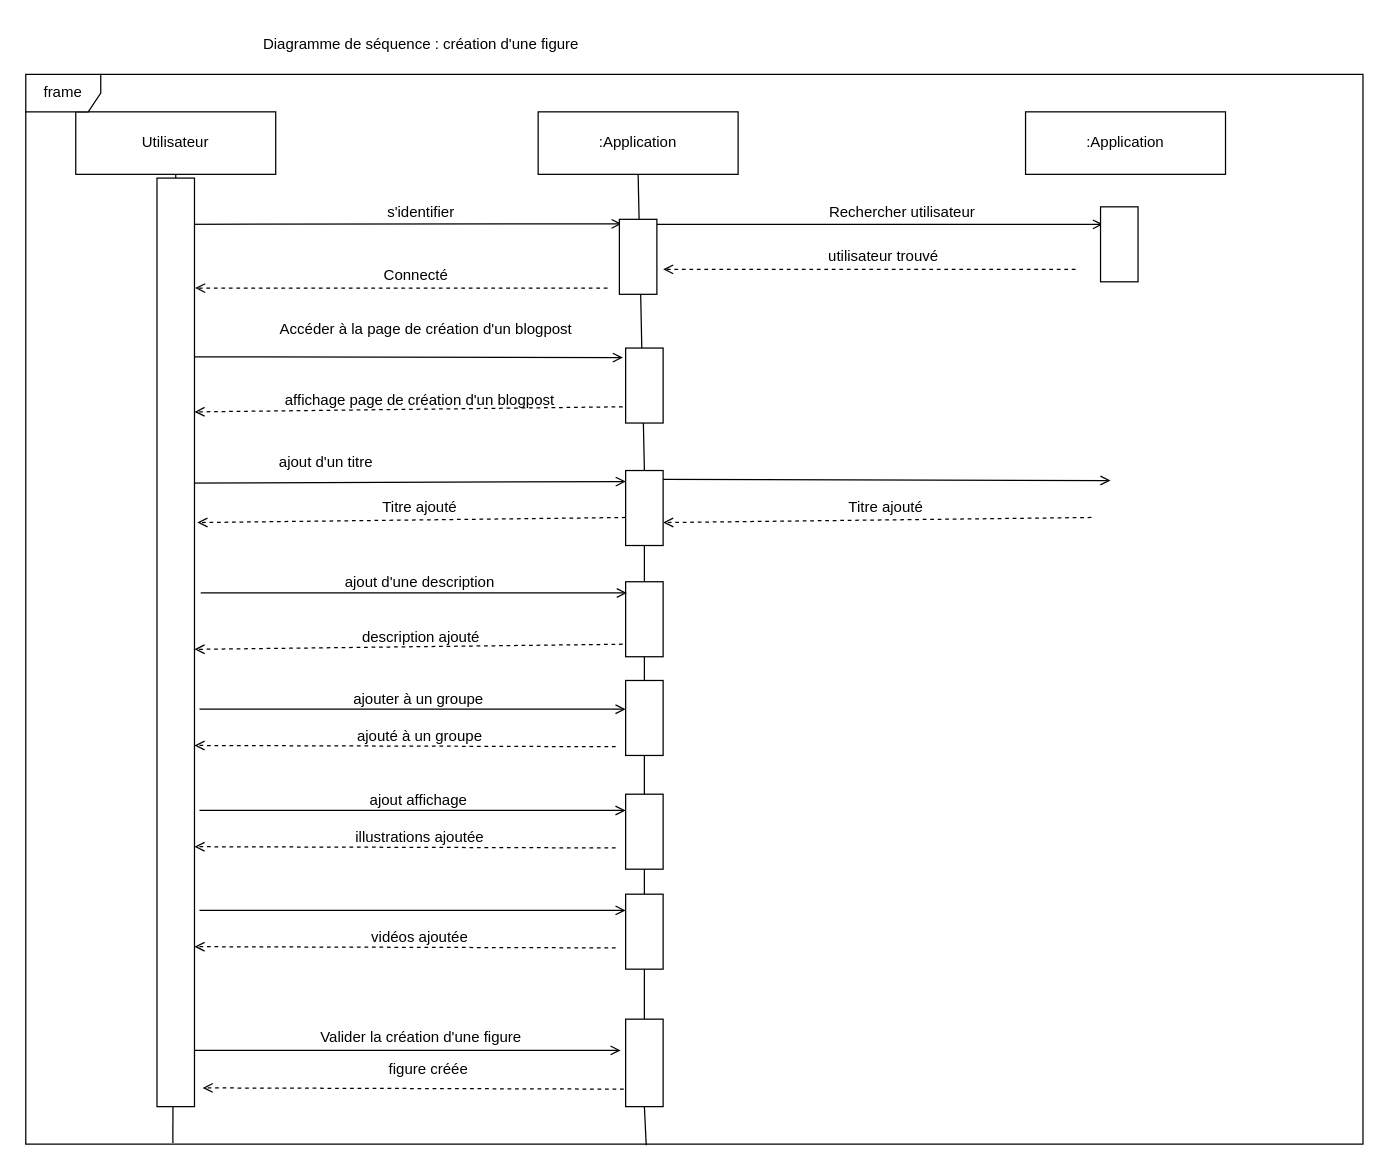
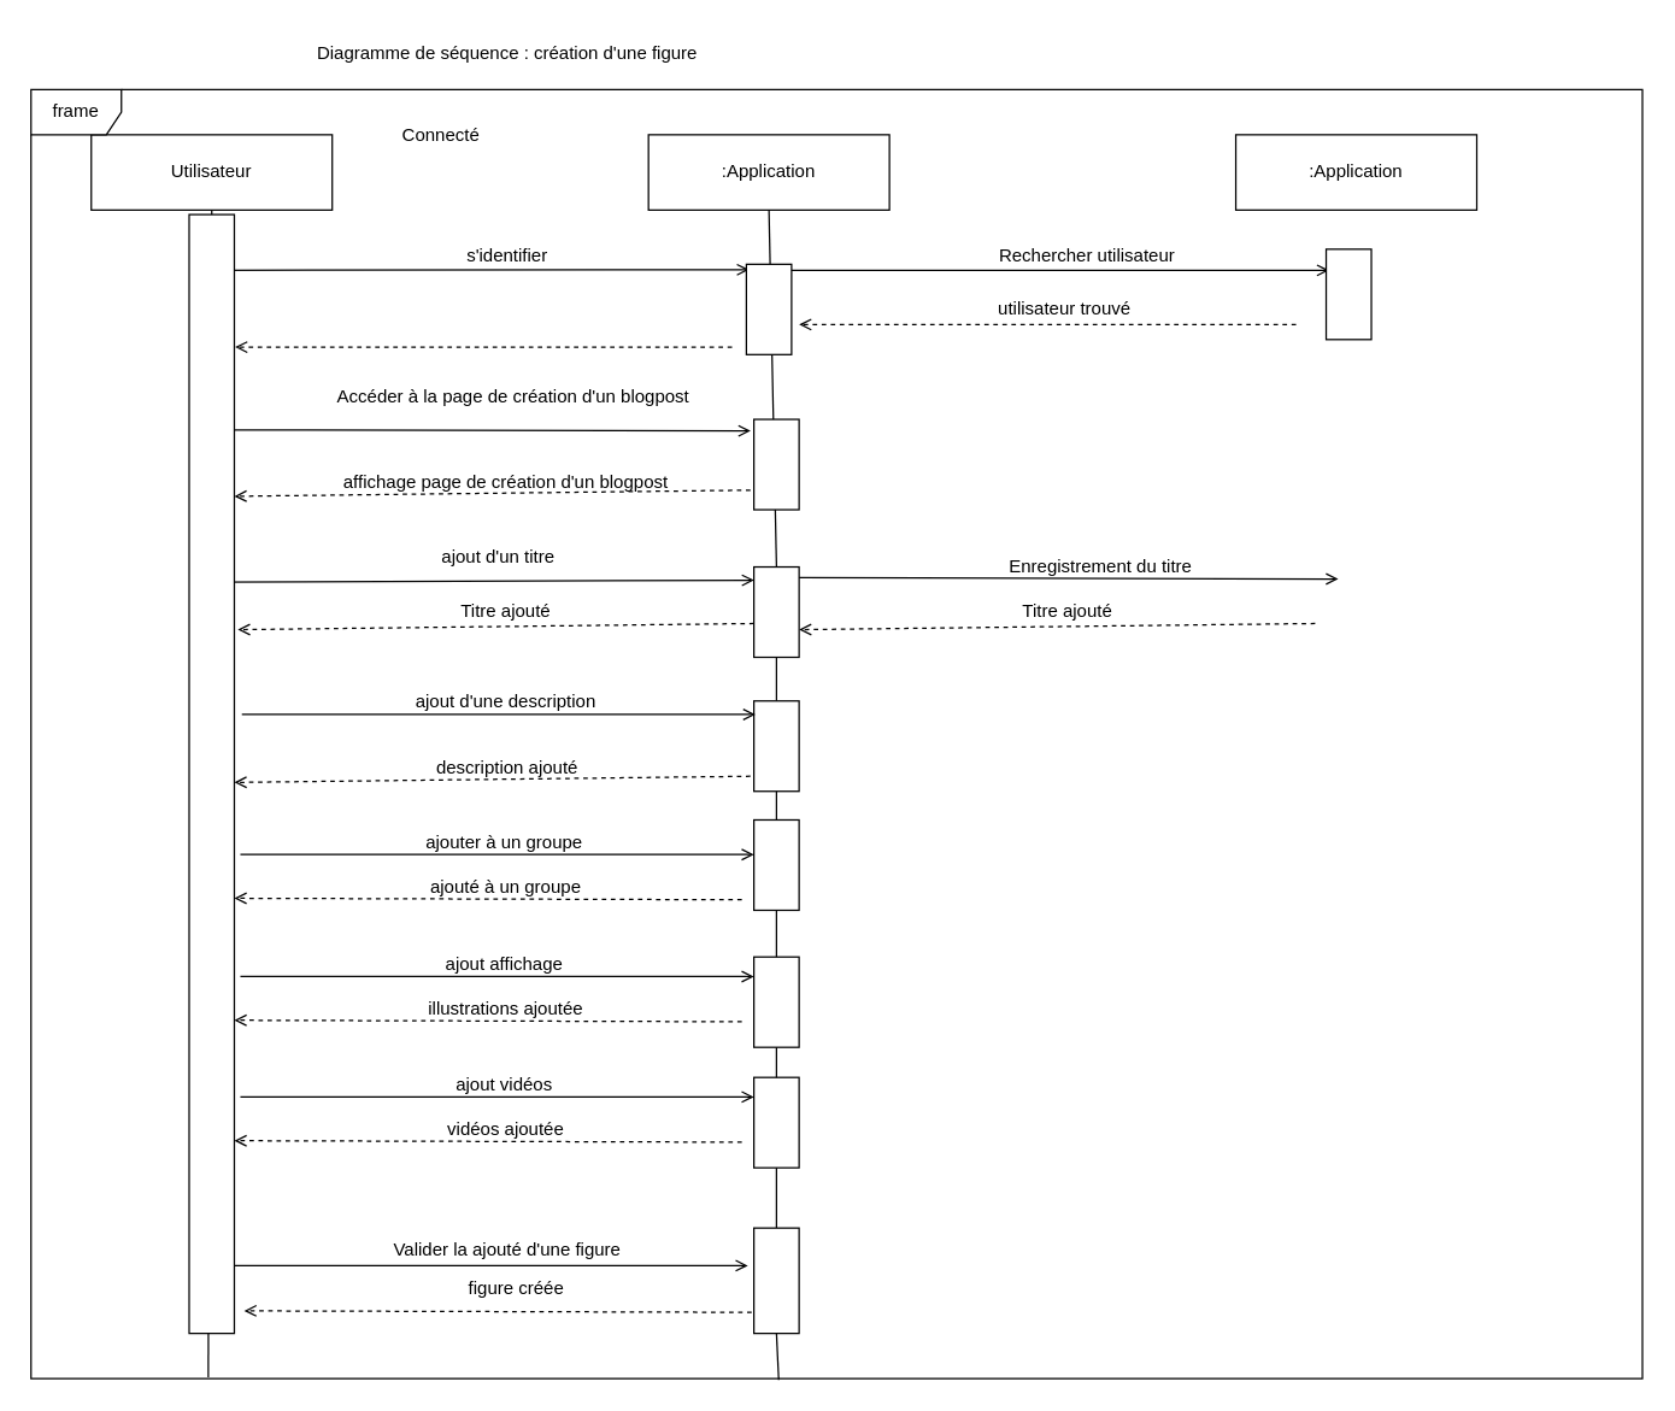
- <mxCell id="11" value="Connecté" style="text;html=1;align=center;verticalAlign=middle;resizable=0;points=[];autosize=1;strokeColor=none;fillColor=none;" vertex="1" parent="1"><mxGeometry x="296.5" y="205" width="70" height="30" as="geometry" /></mxCell>
+ <mxCell id="11" value="Connecté" style="text;html=1;align=center;verticalAlign=middle;resizable=0;points=[];autosize=1;strokeColor=none;fillColor=none;" vertex="1" parent="1"><mxGeometry x="256.5" y="75" width="70" height="30" as="geometry" /></mxCell>
- <mxCell id="13" value="ajout d'un titre" style="text;html=1;align=center;verticalAlign=middle;resizable=0;points=[];autosize=1;strokeColor=none;fillColor=none;" vertex="1" parent="1"><mxGeometry x="210" y="355" width="100" height="30" as="geometry" /></mxCell>
+ <mxCell id="13" value="ajout d'un titre" style="text;html=1;align=center;verticalAlign=middle;resizable=0;points=[];autosize=1;strokeColor=none;fillColor=none;" vertex="1" parent="1"><mxGeometry x="280" y="355" width="100" height="30" as="geometry" /></mxCell>
+ <mxCell id="59" value="Enregistrement du titre" style="text;html=1;align=center;verticalAlign=middle;resizable=0;points=[];autosize=1;strokeColor=none;fillColor=none;" vertex="1" parent="1"><mxGeometry x="660" y="361" width="140" height="30" as="geometry" /></mxCell>
+ <mxCell id="49" value="ajout vidéos" style="text;html=1;align=center;verticalAlign=middle;resizable=0;points=[];autosize=1;strokeColor=none;fillColor=none;" vertex="1" parent="1"><mxGeometry x="289" y="705" width="90" height="30" as="geometry" /></mxCell>
- <mxCell id="40" value="Valider la création d'une figure" style="text;html=1;align=center;verticalAlign=middle;resizable=0;points=[];autosize=1;strokeColor=none;fillColor=none;" vertex="1" parent="1"><mxGeometry x="246" y="815" width="180" height="30" as="geometry" /></mxCell>
+ <mxCell id="40" value="Valider la ajouté d'une figure" style="text;html=1;align=center;verticalAlign=middle;resizable=0;points=[];autosize=1;strokeColor=none;fillColor=none;" vertex="1" parent="1"><mxGeometry x="246" y="815" width="180" height="30" as="geometry" /></mxCell>
